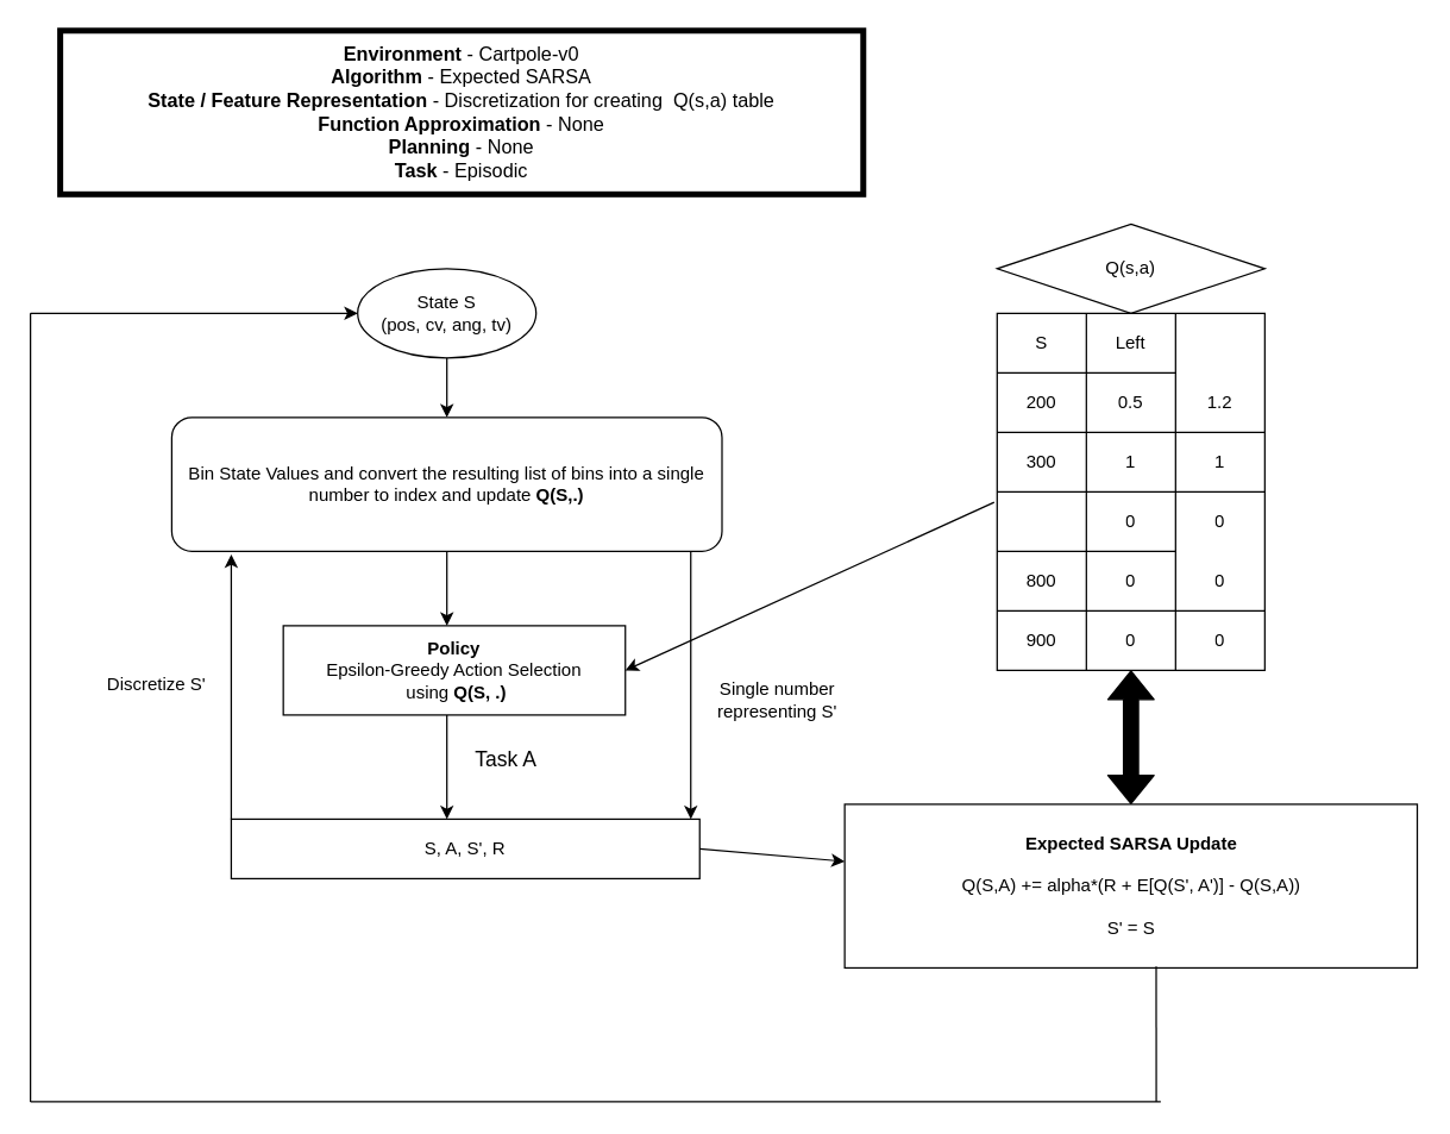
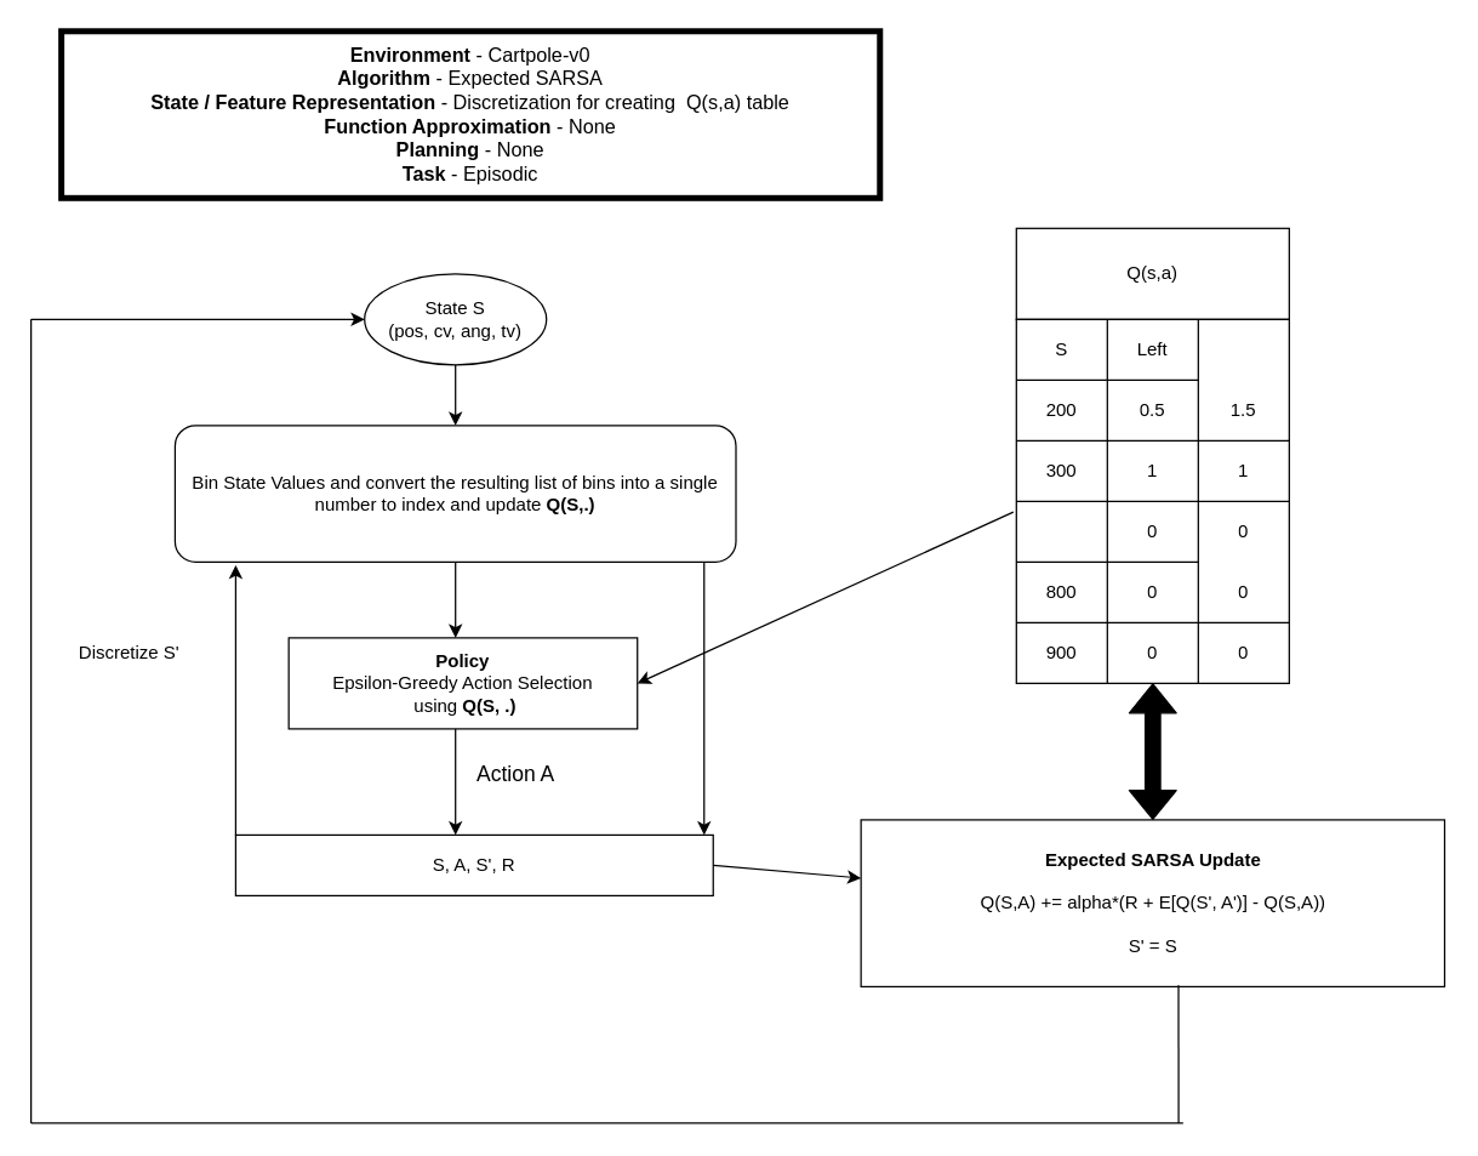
- <mxCell id="29" value="Q(s,a)" style="rhombus;whiteSpace=wrap;html=1;strokeWidth=1;fillColor=none;" parent="5" vertex="1"><mxGeometry width="180" height="60" as="geometry" /></mxCell>
+ <mxCell id="29" value="Q(s,a)" style="rounded=0;whiteSpace=wrap;html=1;strokeWidth=1;fillColor=none;" parent="5" vertex="1"><mxGeometry width="180" height="60" as="geometry" /></mxCell>
- <mxCell id="13" value="1.2" style="shape=partialRectangle;html=1;whiteSpace=wrap;connectable=0;overflow=hidden;fillColor=none;top=0;left=0;bottom=0;right=0;" parent="10" vertex="1"><mxGeometry x="120" width="60" height="40" as="geometry" /></mxCell>
+ <mxCell id="13" value="1.5" style="shape=partialRectangle;html=1;whiteSpace=wrap;connectable=0;overflow=hidden;fillColor=none;top=0;left=0;bottom=0;right=0;" parent="10" vertex="1"><mxGeometry x="120" width="60" height="40" as="geometry" /></mxCell>
- <mxCell id="38" value="Discretize S'" style="text;html=1;strokeColor=none;fillColor=none;align=center;verticalAlign=middle;whiteSpace=wrap;rounded=0;" parent="1" vertex="1"><mxGeometry x="50" y="450" width="110" height="20" as="geometry" /></mxCell>
+ <mxCell id="38" value="Discretize S'" style="text;html=1;strokeColor=none;fillColor=none;align=center;verticalAlign=middle;whiteSpace=wrap;rounded=0;" parent="1" vertex="1"><mxGeometry x="30" y="420" width="110" height="20" as="geometry" /></mxCell>
- <mxCell id="40" value="Single number representing S'" style="text;html=1;strokeColor=none;fillColor=none;align=center;verticalAlign=middle;whiteSpace=wrap;rounded=0;" parent="1" vertex="1"><mxGeometry x="470" y="460" width="105" height="20" as="geometry" /></mxCell>
- <mxCell id="35" value="&lt;font style=&quot;font-size: 14px&quot;&gt;Task A&lt;/font&gt;" style="text;html=1;strokeColor=none;fillColor=none;align=center;verticalAlign=middle;whiteSpace=wrap;rounded=0;" parent="1" vertex="1"><mxGeometry x="290" y="500" width="100" height="20" as="geometry" /></mxCell>
+ <mxCell id="35" value="&lt;font style=&quot;font-size: 14px&quot;&gt;Action A&lt;/font&gt;" style="text;html=1;strokeColor=none;fillColor=none;align=center;verticalAlign=middle;whiteSpace=wrap;rounded=0;" parent="1" vertex="1"><mxGeometry x="290" y="500" width="100" height="20" as="geometry" /></mxCell>
